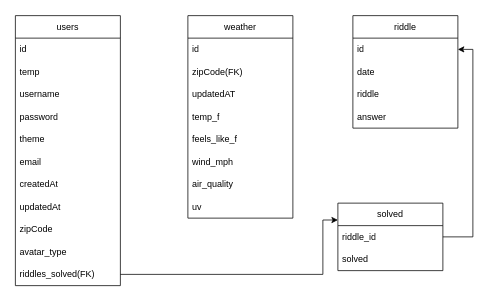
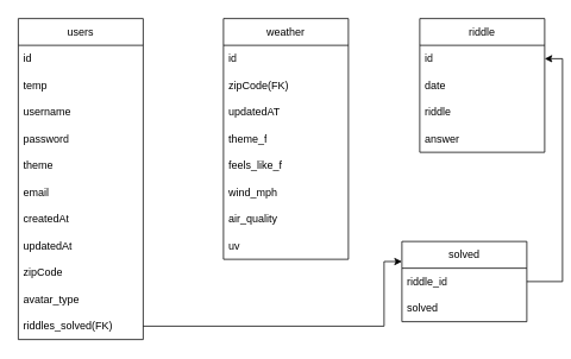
- <mxCell id="18" value="temp_f" style="text;strokeColor=none;fillColor=none;align=left;verticalAlign=middle;spacingLeft=4;spacingRight=4;overflow=hidden;points=[[0,0.5],[1,0.5]];portConstraint=eastwest;rotatable=0;whiteSpace=wrap;html=1;" vertex="1" parent="14"><mxGeometry y="120" width="140" height="30" as="geometry" /></mxCell>
+ <mxCell id="18" value="theme_f" style="text;strokeColor=none;fillColor=none;align=left;verticalAlign=middle;spacingLeft=4;spacingRight=4;overflow=hidden;points=[[0,0.5],[1,0.5]];portConstraint=eastwest;rotatable=0;whiteSpace=wrap;html=1;" vertex="1" parent="14"><mxGeometry y="120" width="140" height="30" as="geometry" /></mxCell>
